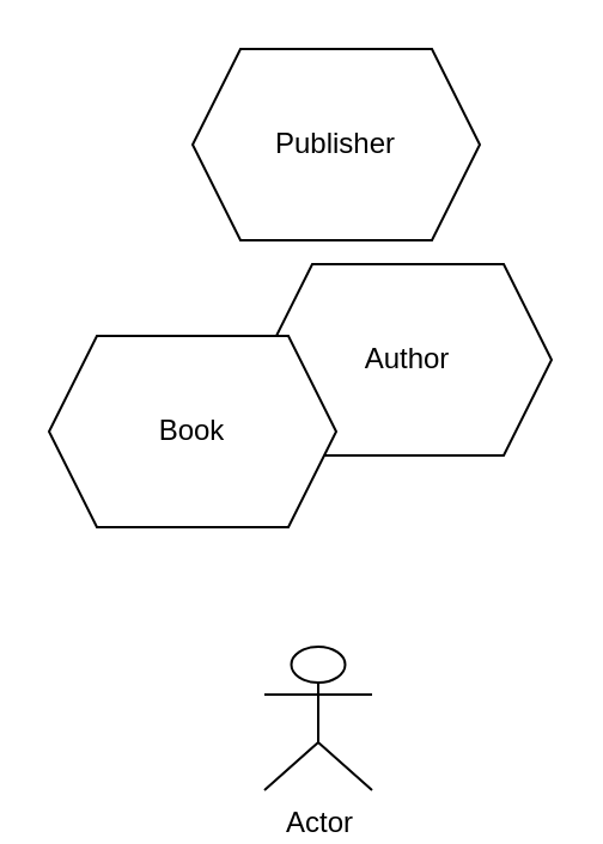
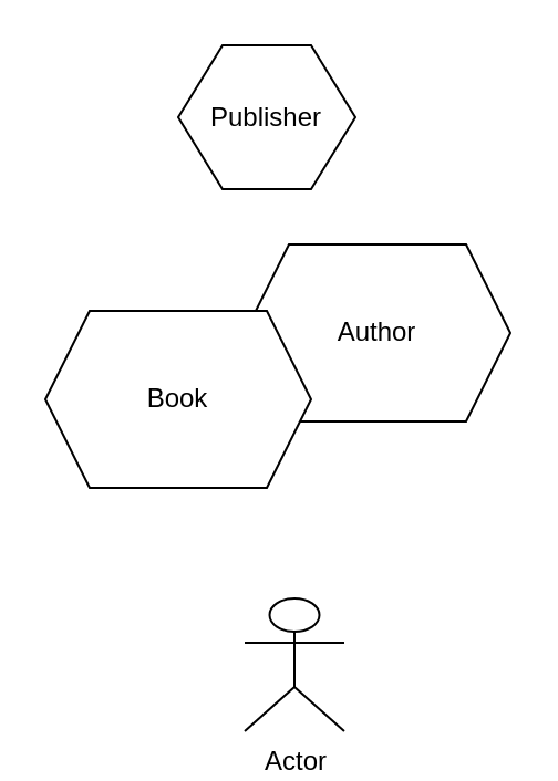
- <mxCell id="4" value="Publisher" style="shape=hexagon;perimeter=hexagonPerimeter2;whiteSpace=wrap;html=1;fixedSize=1;" parent="1" vertex="1"><mxGeometry x="80" y="20" width="120" height="80" as="geometry" /></mxCell>
+ <mxCell id="4" value="Publisher" style="shape=hexagon;perimeter=hexagonPerimeter2;whiteSpace=wrap;html=1;fixedSize=1;" parent="1" vertex="1"><mxGeometry x="80" y="20" width="80" height="65" as="geometry" /></mxCell>
